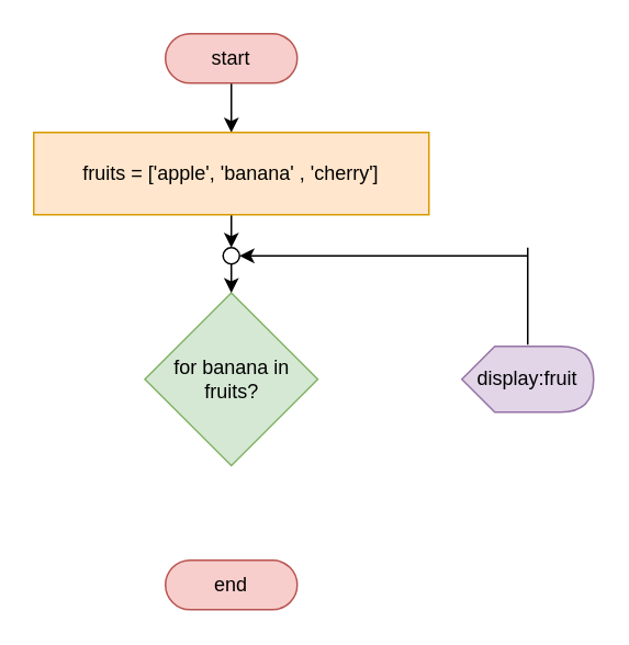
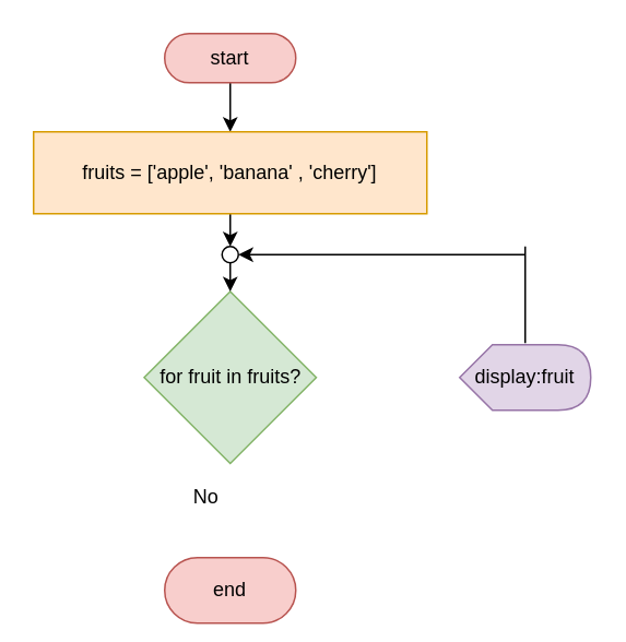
- <mxCell id="6" value="for banana in fruits?" style="rhombus;whiteSpace=wrap;html=1;fillColor=#d5e8d4;strokeColor=#82b366;" vertex="1" parent="1"><mxGeometry x="87.5" y="177.5" width="105" height="105" as="geometry" /></mxCell>
+ <mxCell id="6" value="for fruit in fruits?" style="rhombus;whiteSpace=wrap;html=1;fillColor=#d5e8d4;strokeColor=#82b366;" vertex="1" parent="1"><mxGeometry x="87.5" y="177.5" width="105" height="105" as="geometry" /></mxCell>
+ <mxCell id="13" value="No" style="text;html=1;align=center;verticalAlign=middle;resizable=0;points=[];autosize=1;strokeColor=none;fillColor=none;" vertex="1" parent="1"><mxGeometry x="105" y="288" width="40" height="30" as="geometry" /></mxCell>
- <mxCell id="8" value="end" style="html=1;dashed=0;whiteSpace=wrap;shape=mxgraph.dfd.start;fillColor=#f8cecc;strokeColor=#b85450;" vertex="1" parent="1"><mxGeometry x="100" y="340" width="80" height="30" as="geometry" /></mxCell>
+ <mxCell id="8" value="end" style="html=1;dashed=0;whiteSpace=wrap;shape=mxgraph.dfd.start;fillColor=#f8cecc;strokeColor=#b85450;" vertex="1" parent="1"><mxGeometry x="100" y="340" width="80" height="40" as="geometry" /></mxCell>
